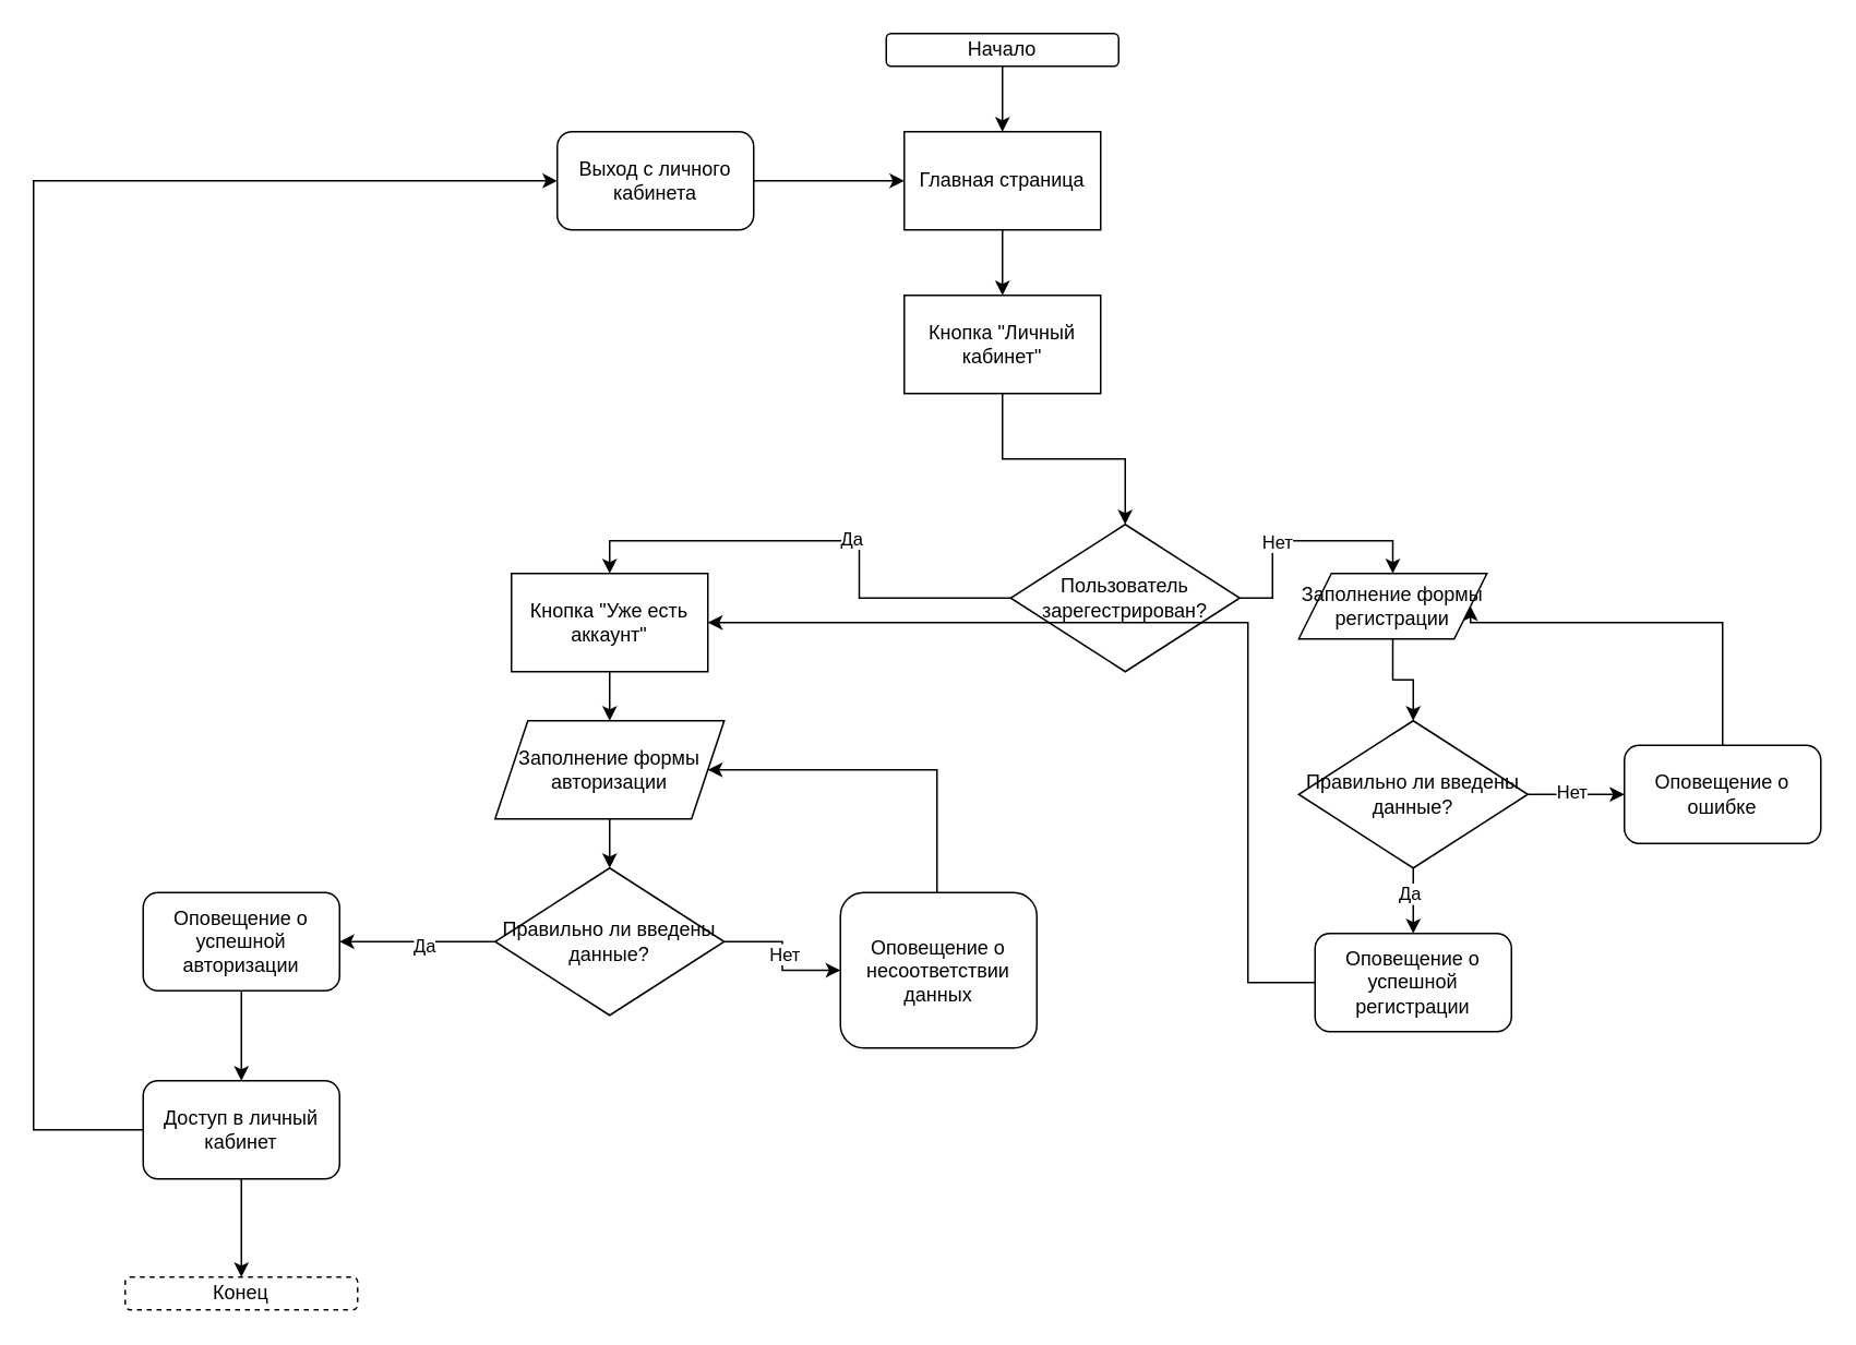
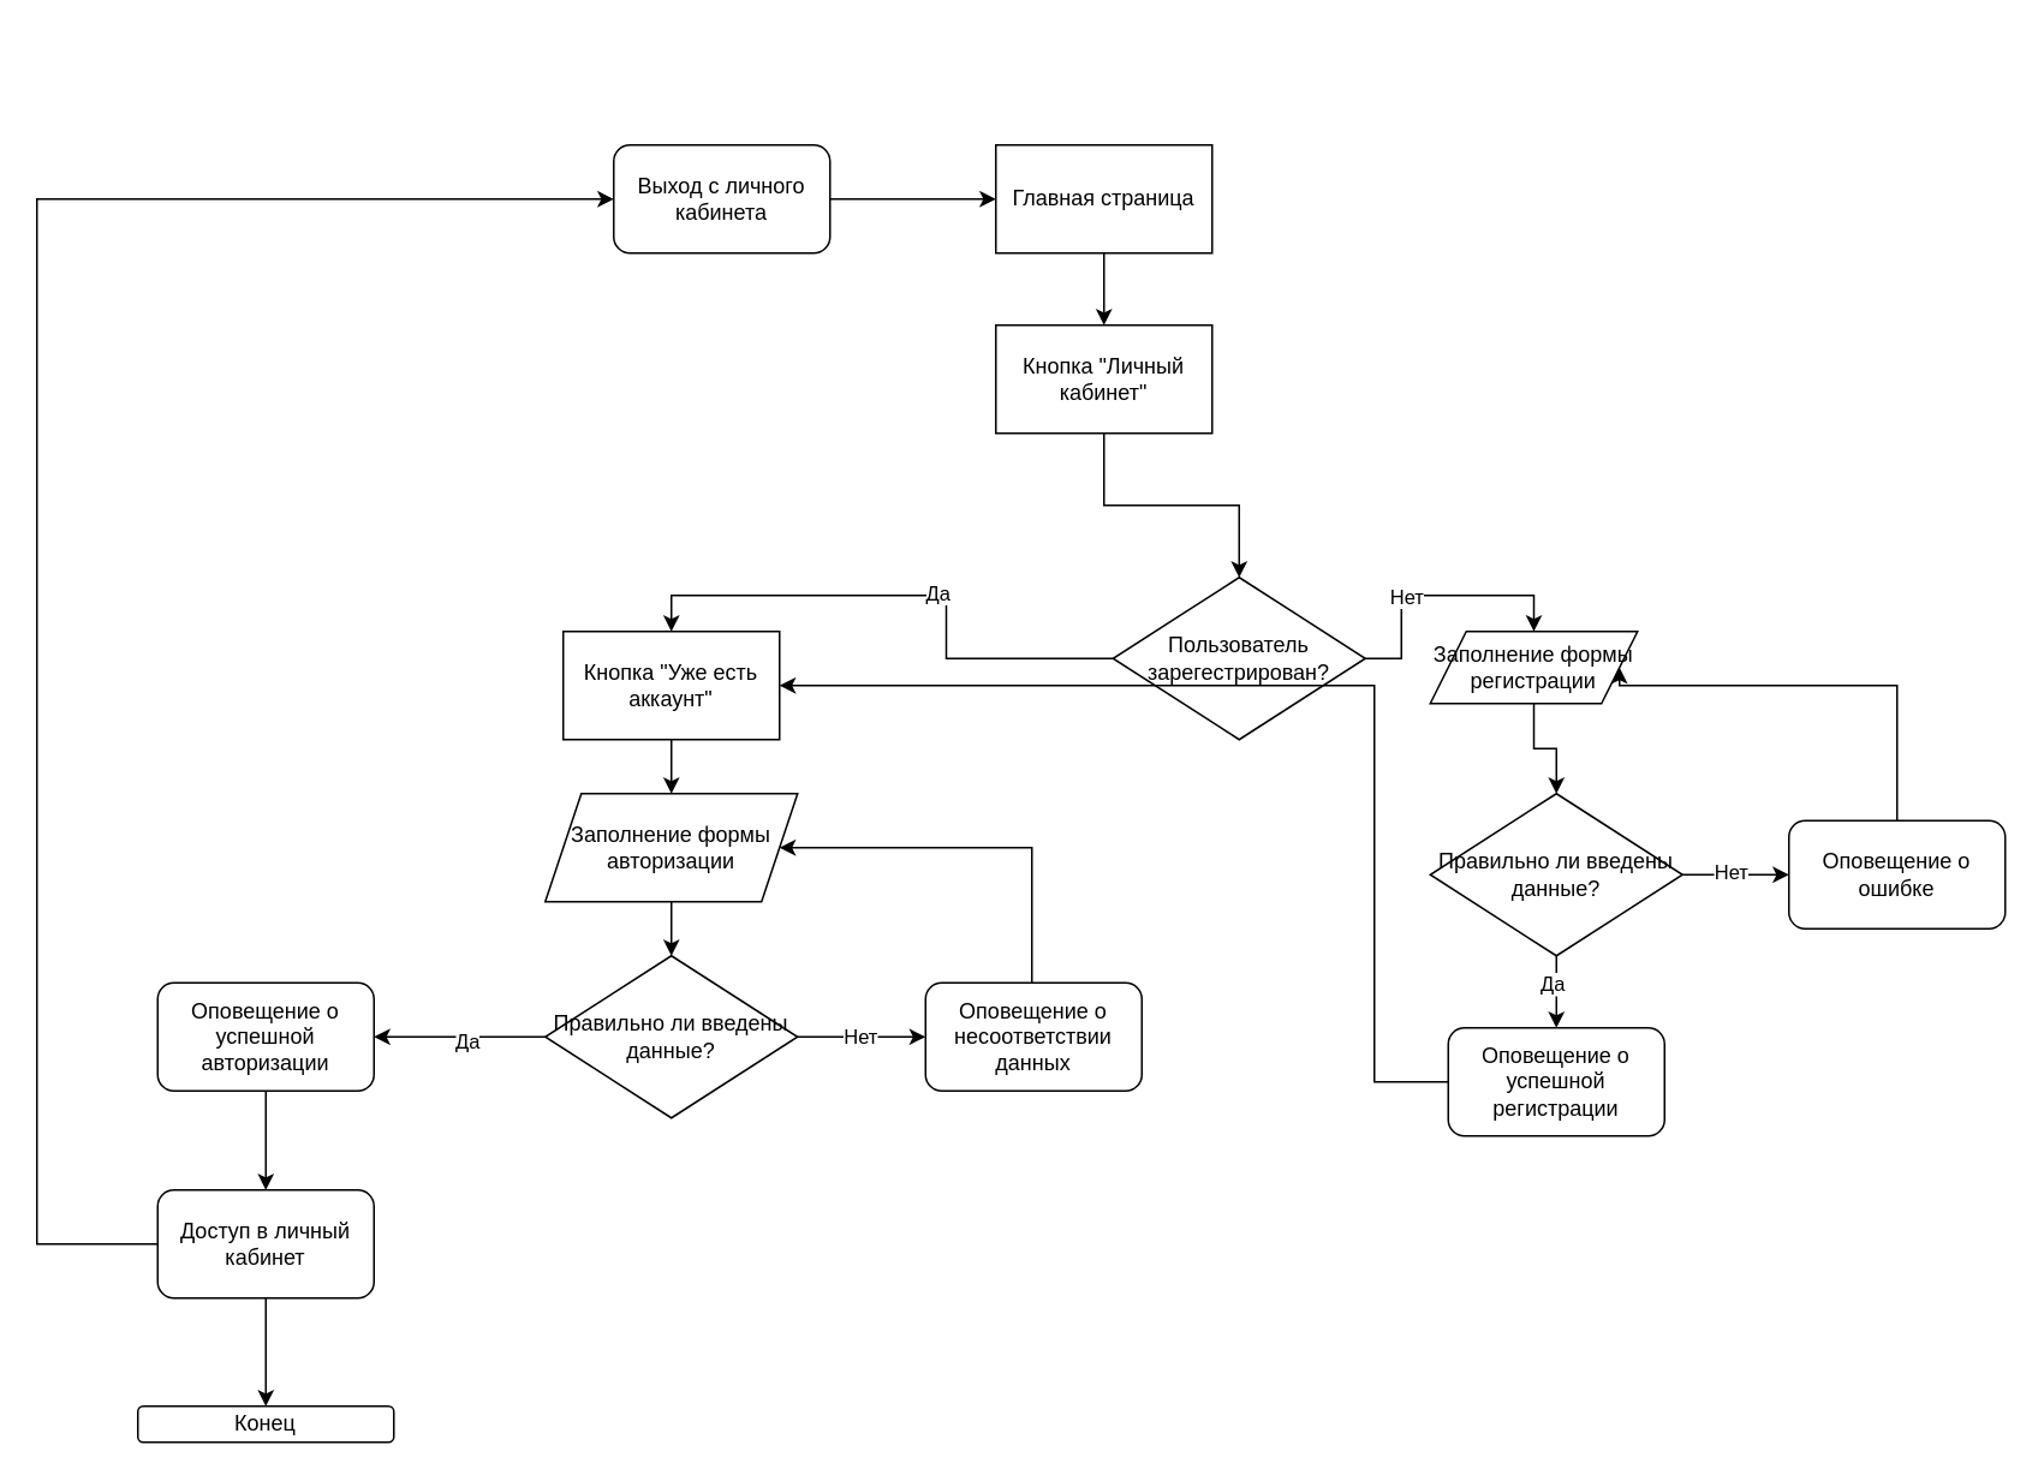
- <mxCell id="3" value="Начало" style="rounded=1;whiteSpace=wrap;html=1;" vertex="1" parent="1"><mxGeometry x="541" y="20" width="142" height="20" as="geometry" /></mxCell>
- <mxCell id="2" style="edgeStyle=orthogonalEdgeStyle;rounded=0;orthogonalLoop=1;jettySize=auto;html=1;entryX=0.5;entryY=0;entryDx=0;entryDy=0;" edge="1" parent="1" source="3" target="5"><mxGeometry relative="1" as="geometry" /></mxCell>
- <mxCell id="39" value="Оповещение о несоответствии данных" style="rounded=1;whiteSpace=wrap;html=1;" vertex="1" parent="1"><mxGeometry x="513" y="545" width="120" height="95" as="geometry" /></mxCell>
+ <mxCell id="39" value="Оповещение о несоответствии данных" style="rounded=1;whiteSpace=wrap;html=1;" vertex="1" parent="1"><mxGeometry x="513" y="545" width="120" height="60" as="geometry" /></mxCell>
- <mxCell id="40" value="Конец" style="rounded=1;whiteSpace=wrap;html=1;dashed=1;" vertex="1" parent="1"><mxGeometry x="76" y="780" width="142" height="20" as="geometry" /></mxCell>
+ <mxCell id="40" value="Конец" style="rounded=1;whiteSpace=wrap;html=1;" vertex="1" parent="1"><mxGeometry x="76" y="780" width="142" height="20" as="geometry" /></mxCell>
